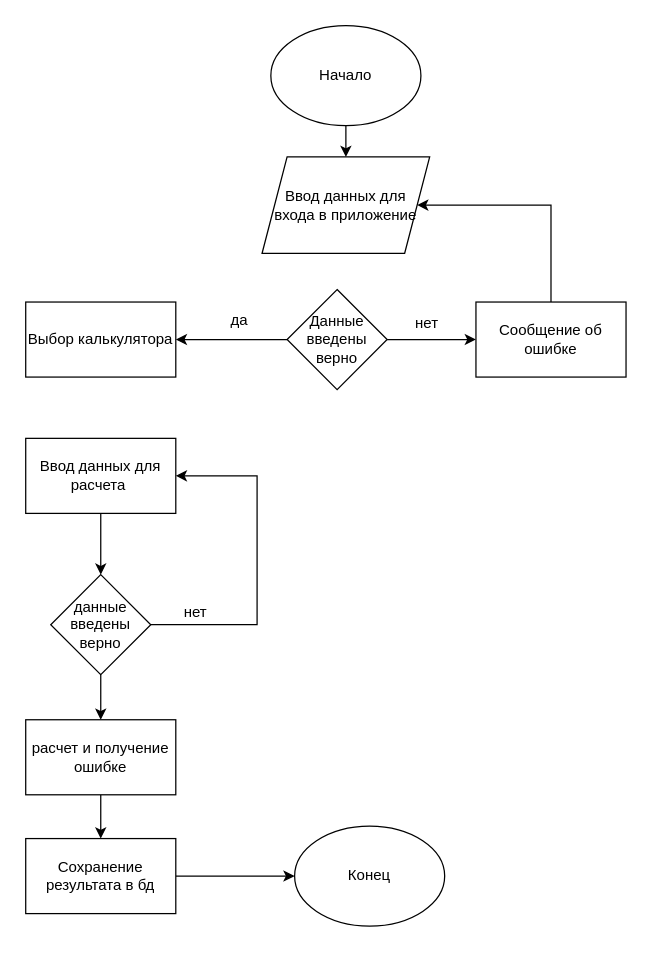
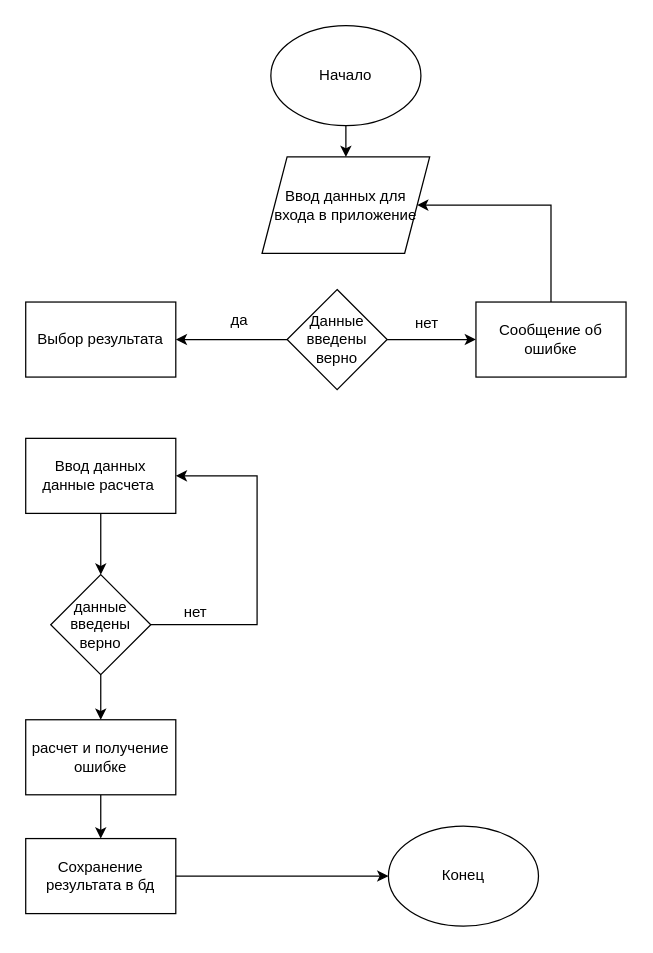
- <mxCell id="10" value="Выбор калькулятора" style="rounded=0;whiteSpace=wrap;html=1;" vertex="1" parent="1"><mxGeometry x="20" y="241" width="120" height="60" as="geometry" /></mxCell>
+ <mxCell id="10" value="Выбор результата" style="rounded=0;whiteSpace=wrap;html=1;" vertex="1" parent="1"><mxGeometry x="20" y="241" width="120" height="60" as="geometry" /></mxCell>
- <mxCell id="14" value="Ввод данных для расчета&amp;nbsp;" style="rounded=0;whiteSpace=wrap;html=1;" vertex="1" parent="1"><mxGeometry x="20" y="350" width="120" height="60" as="geometry" /></mxCell>
+ <mxCell id="14" value="Ввод данных данные расчета&amp;nbsp;" style="rounded=0;whiteSpace=wrap;html=1;" vertex="1" parent="1"><mxGeometry x="20" y="350" width="120" height="60" as="geometry" /></mxCell>
- <mxCell id="23" value="Конец" style="ellipse;whiteSpace=wrap;html=1;" vertex="1" parent="1"><mxGeometry x="235" y="660" width="120" height="80" as="geometry" /></mxCell>
+ <mxCell id="23" value="Конец" style="ellipse;whiteSpace=wrap;html=1;" vertex="1" parent="1"><mxGeometry x="310" y="660" width="120" height="80" as="geometry" /></mxCell>
